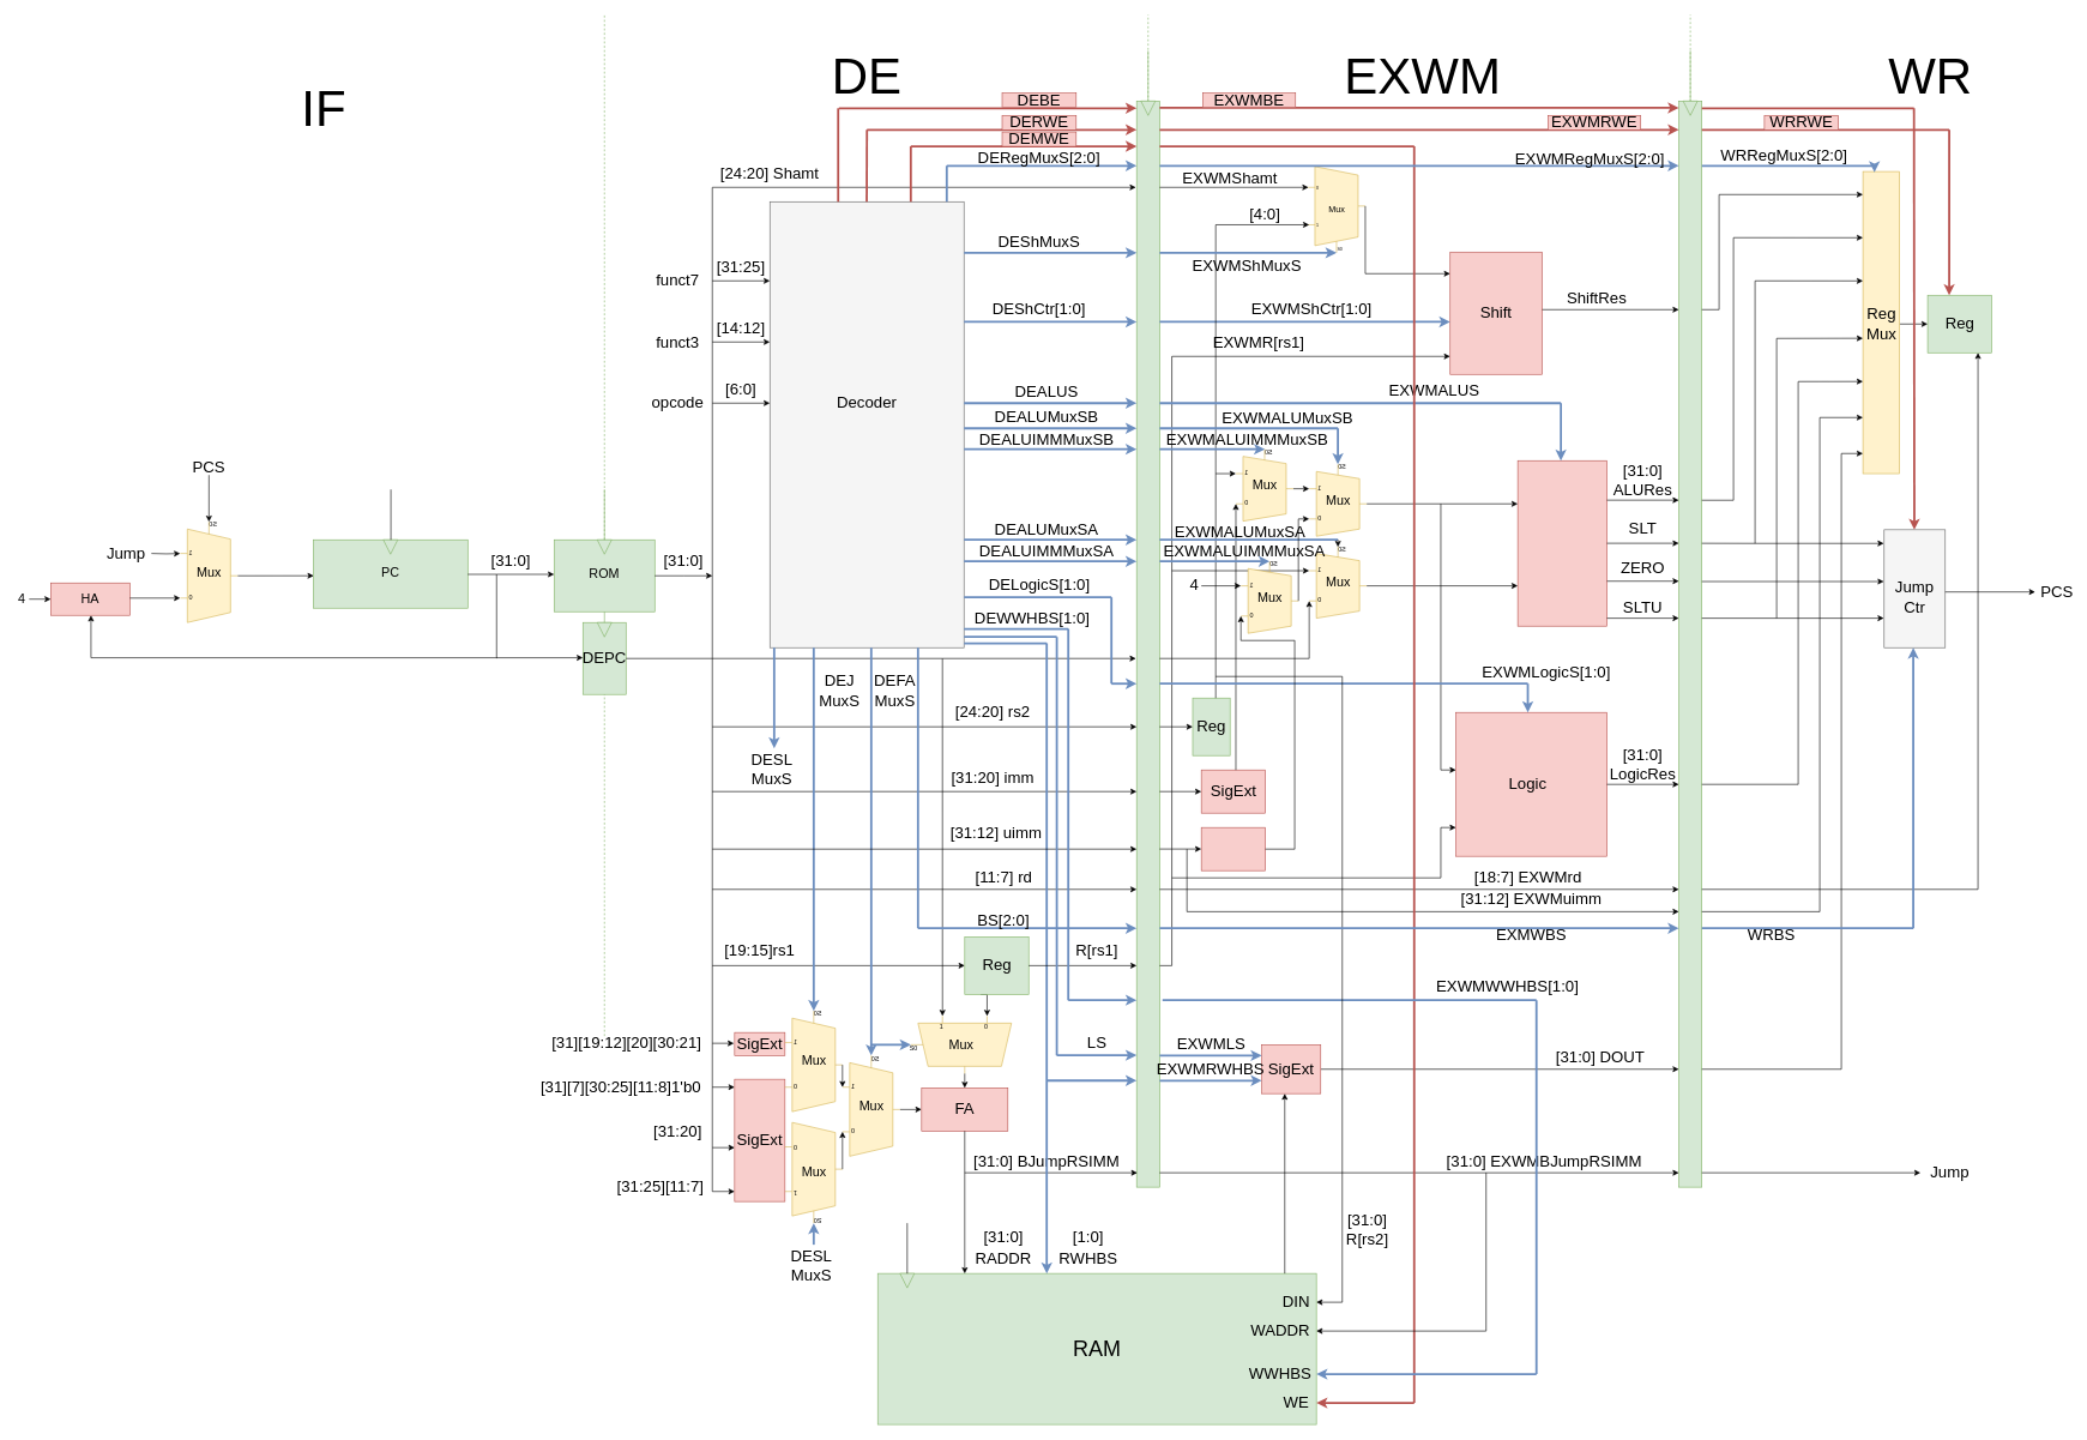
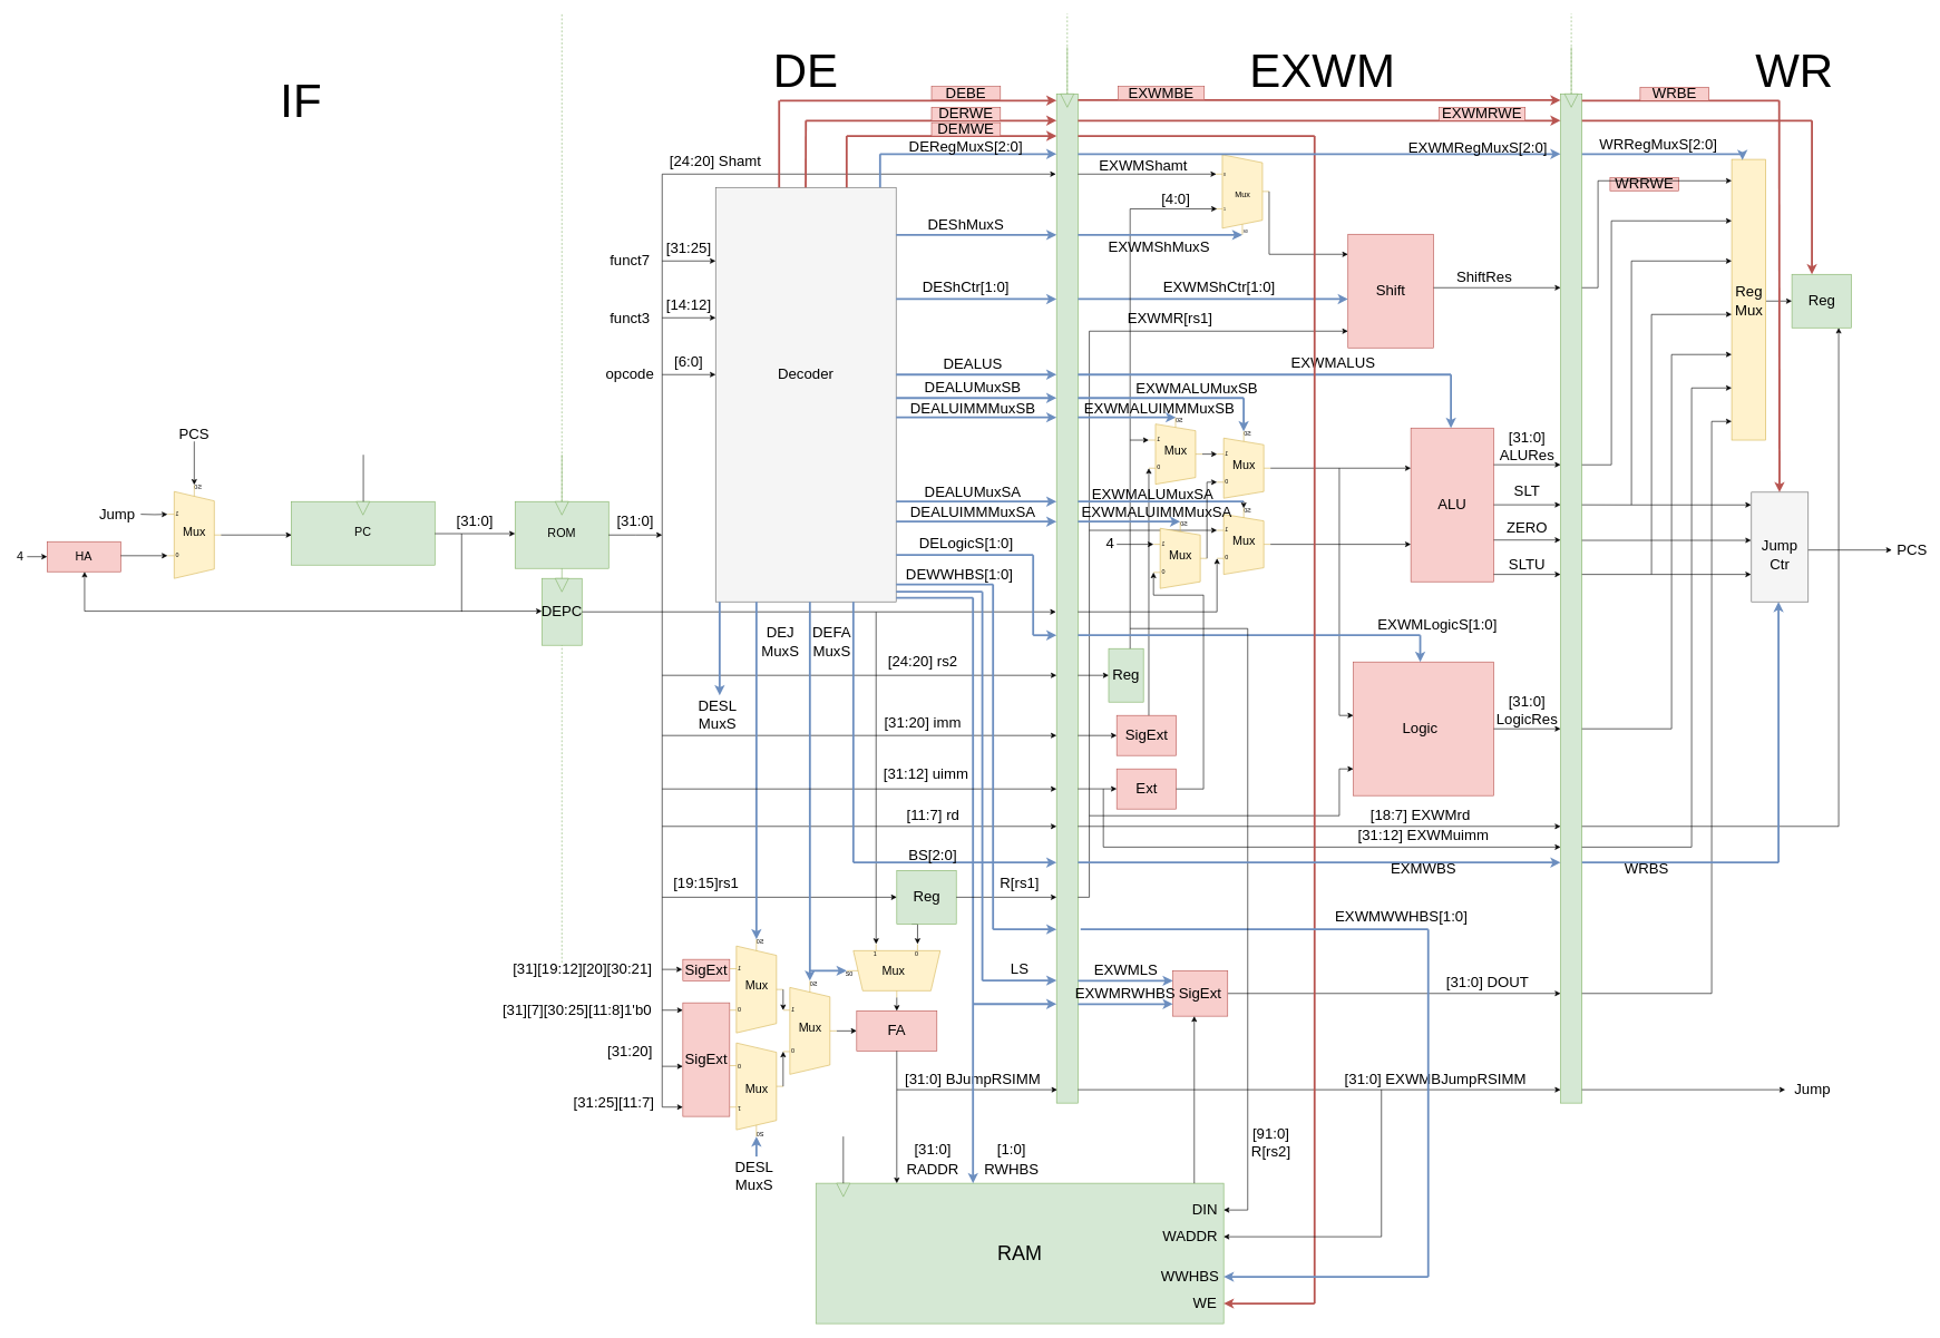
+ <mxCell id="340" value="WRBE" style="text;html=1;strokeColor=#b85450;fillColor=#f8cecc;align=center;verticalAlign=middle;whiteSpace=wrap;rounded=0;shadow=0;comic=0;sketch=0;fontSize=22;" parent="1" vertex="1"><mxGeometry x="2453" y="130" width="103" height="20" as="geometry" /></mxCell>
- <mxCell id="235" value="WRRWE" style="text;html=1;strokeColor=#b85450;fillColor=#f8cecc;align=center;verticalAlign=middle;whiteSpace=wrap;rounded=0;shadow=0;comic=0;sketch=0;fontSize=22;" parent="1" vertex="1"><mxGeometry x="2453" y="160" width="103" height="20" as="geometry" /></mxCell>
+ <mxCell id="235" value="WRRWE" style="text;html=1;strokeColor=#b85450;fillColor=#f8cecc;align=center;verticalAlign=middle;whiteSpace=wrap;rounded=0;shadow=0;comic=0;sketch=0;fontSize=22;" parent="1" vertex="1"><mxGeometry x="2408" y="265" width="103" height="20" as="geometry" /></mxCell>
+ <mxCell id="111" value="ALU" style="text;html=1;strokeColor=none;fillColor=none;align=center;verticalAlign=middle;whiteSpace=wrap;rounded=0;shadow=0;comic=0;sketch=0;fontSize=22;" parent="1" vertex="1"><mxGeometry x="2152" y="745" width="40" height="20" as="geometry" /></mxCell>
+ <mxCell id="148" value="Ext" style="text;html=1;strokeColor=none;fillColor=none;align=center;verticalAlign=middle;whiteSpace=wrap;rounded=0;shadow=0;comic=0;sketch=0;fontSize=22;" parent="1" vertex="1"><mxGeometry x="1694.5" y="1170" width="40" height="20" as="geometry" /></mxCell>
- <mxCell id="286" value="[31:0]&lt;br&gt;R[rs2]" style="text;html=1;strokeColor=none;fillColor=none;align=center;verticalAlign=middle;whiteSpace=wrap;rounded=0;shadow=0;comic=0;sketch=0;fontSize=22;" parent="1" vertex="1"><mxGeometry x="1866" y="1700" width="70" height="20" as="geometry" /></mxCell>
+ <mxCell id="286" value="[91:0]&lt;br&gt;R[rs2]" style="text;html=1;strokeColor=none;fillColor=none;align=center;verticalAlign=middle;whiteSpace=wrap;rounded=0;shadow=0;comic=0;sketch=0;fontSize=22;" parent="1" vertex="1"><mxGeometry x="1866" y="1700" width="70" height="20" as="geometry" /></mxCell>
